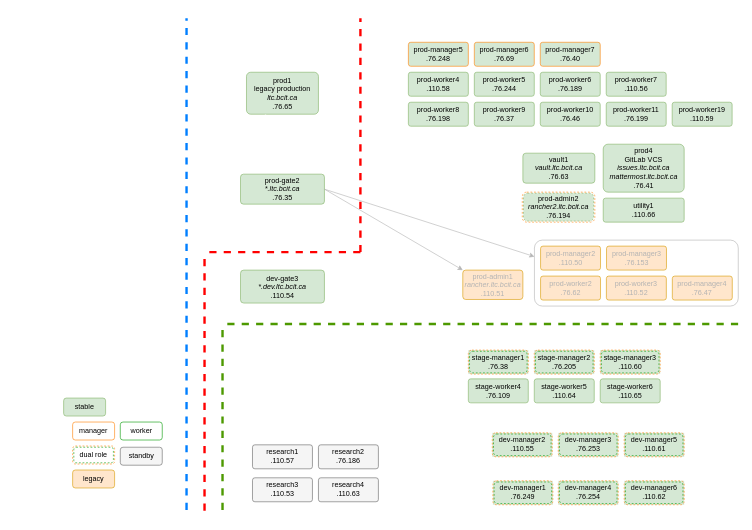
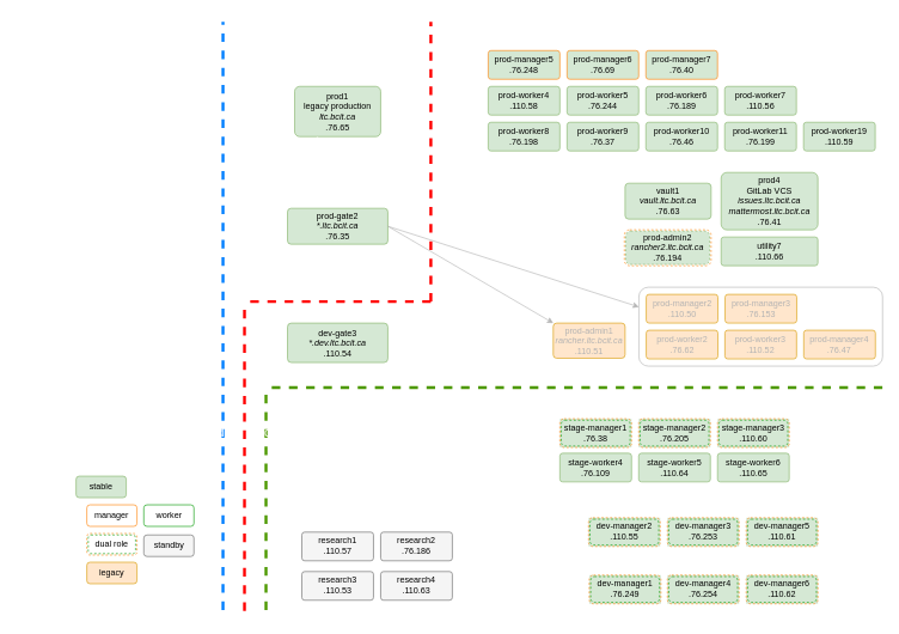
- <mxCell id="39" value="utility1&lt;br&gt;.110.66" style="rounded=1;arcSize=10;whiteSpace=wrap;html=1;align=center;fillColor=#d5e8d4;strokeColor=#82b366;fontColor=#000000;" parent="1" vertex="1"><mxGeometry x="1005" y="330" width="135" height="40" as="geometry" /></mxCell>
+ <mxCell id="39" value="utility7&lt;br&gt;.110.66" style="rounded=1;arcSize=10;whiteSpace=wrap;html=1;align=center;fillColor=#d5e8d4;strokeColor=#82b366;fontColor=#000000;" parent="1" vertex="1"><mxGeometry x="1005" y="330" width="135" height="40" as="geometry" /></mxCell>
- <mxCell id="27" value="&lt;font style=&quot;font-size: 18px&quot;&gt;*.dev.ltc.bcit.ca&lt;/font&gt;" style="text;html=1;strokeColor=none;fillColor=none;align=center;verticalAlign=middle;whiteSpace=wrap;rounded=0;dashed=1;fontSize=20;fontColor=#FFFFFF;" parent="1" vertex="1"><mxGeometry x="390" y="551.43" width="130" height="40" as="geometry" /></mxCell>
+ <mxCell id="27" value="&lt;font style=&quot;font-size: 18px&quot;&gt;*.dev.ltc.bcit.ca&lt;/font&gt;" style="text;html=1;strokeColor=none;fillColor=none;align=center;verticalAlign=middle;whiteSpace=wrap;rounded=0;dashed=1;fontSize=20;fontColor=#FFFFFF;" parent="1" vertex="1"><mxGeometry x="285" y="581.43" width="130" height="40" as="geometry" /></mxCell>
